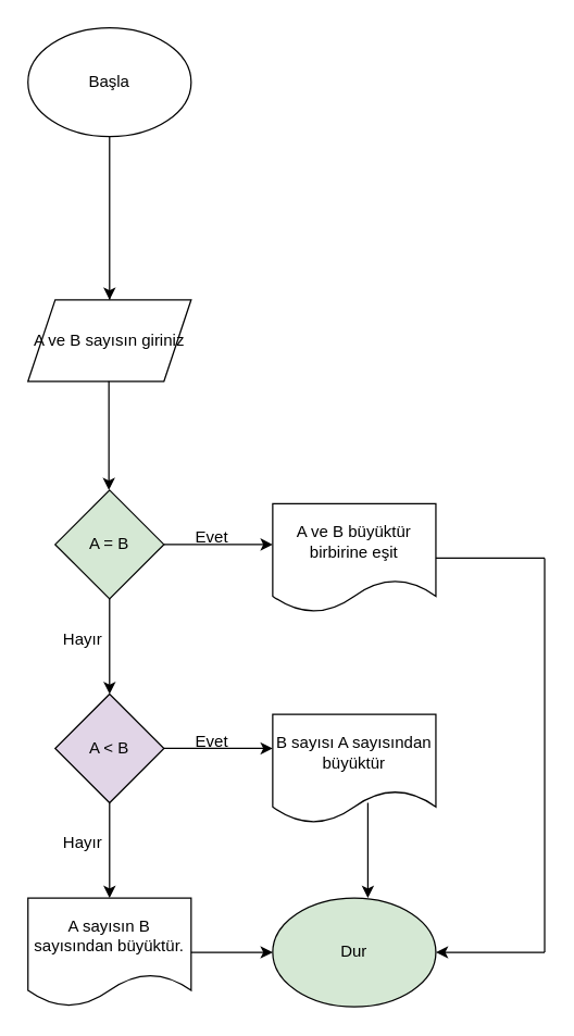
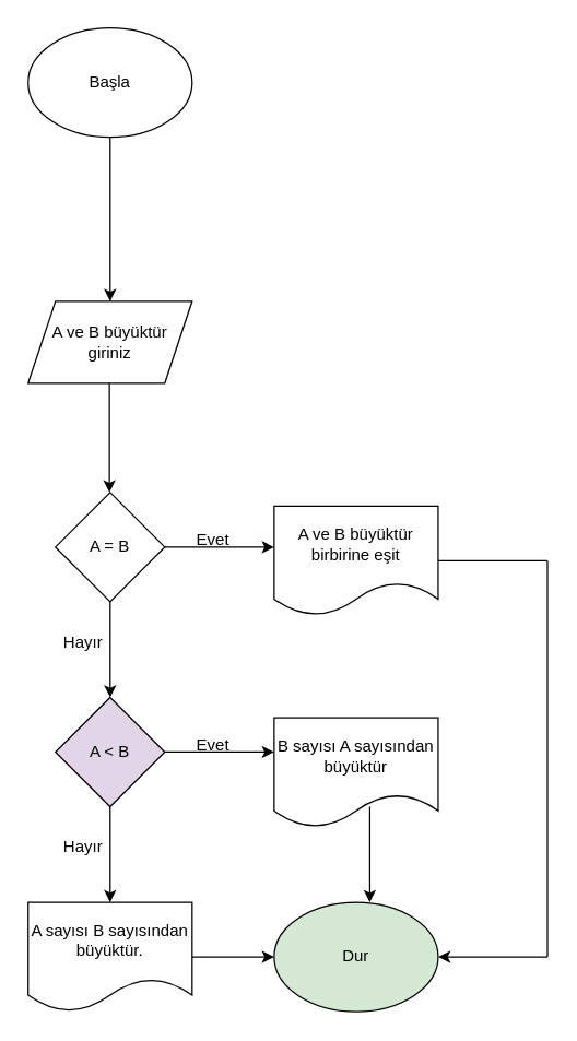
- <mxCell id="4" value="A ve B sayısın giriniz" style="shape=parallelogram;perimeter=parallelogramPerimeter;whiteSpace=wrap;html=1;fixedSize=1;" vertex="1" parent="1"><mxGeometry x="20" y="220" width="120" height="60" as="geometry" /></mxCell>
+ <mxCell id="4" value="A ve B büyüktür giriniz" style="shape=parallelogram;perimeter=parallelogramPerimeter;whiteSpace=wrap;html=1;fixedSize=1;" vertex="1" parent="1"><mxGeometry x="20" y="220" width="120" height="60" as="geometry" /></mxCell>
- <mxCell id="6" value="A = B" style="rhombus;whiteSpace=wrap;html=1;fillColor=#d5e8d4;" vertex="1" parent="1"><mxGeometry x="40" y="360" width="80" height="80" as="geometry" /></mxCell>
+ <mxCell id="6" value="A = B" style="rhombus;whiteSpace=wrap;html=1;" vertex="1" parent="1"><mxGeometry x="40" y="360" width="80" height="80" as="geometry" /></mxCell>
- <mxCell id="18" value="A sayısın B sayısından büyüktür." style="shape=document;whiteSpace=wrap;html=1;boundedLbl=1;" vertex="1" parent="1"><mxGeometry x="20" y="660" width="120" height="80" as="geometry" /></mxCell>
+ <mxCell id="18" value="A sayısı B sayısından büyüktür." style="shape=document;whiteSpace=wrap;html=1;boundedLbl=1;" vertex="1" parent="1"><mxGeometry x="20" y="660" width="120" height="80" as="geometry" /></mxCell>
